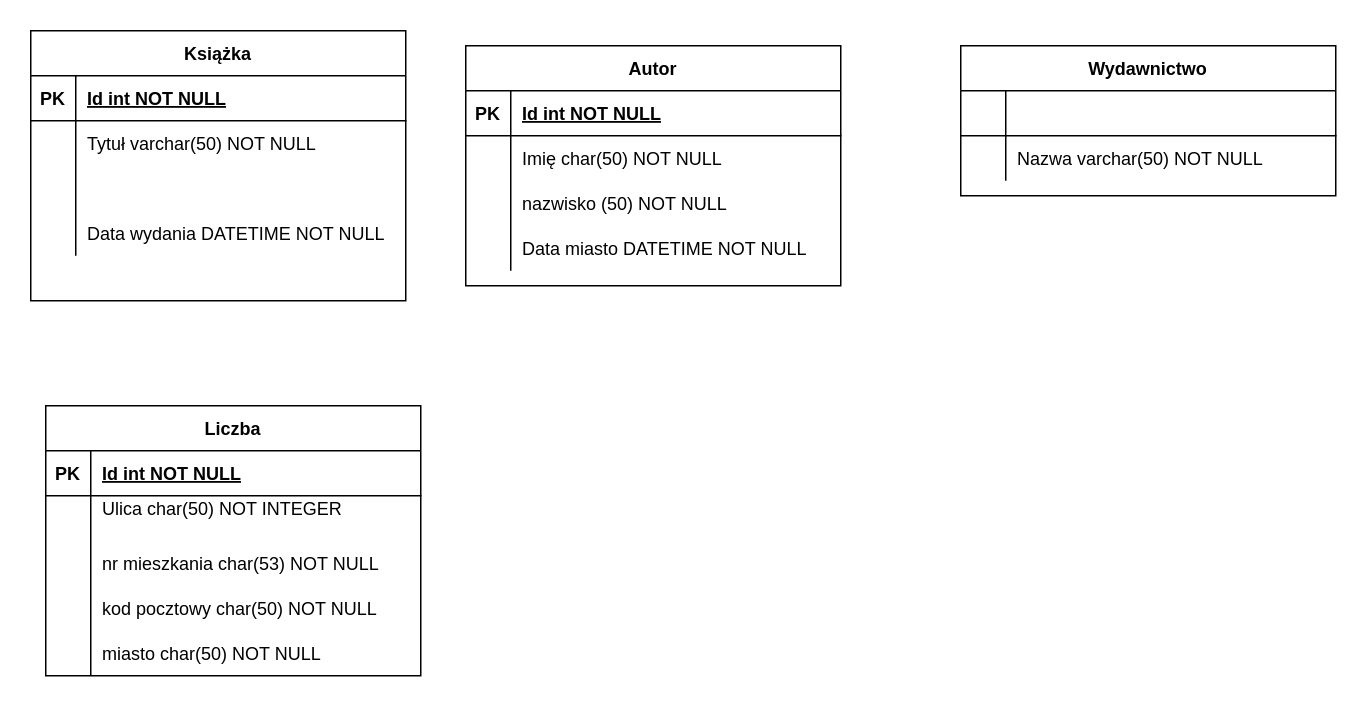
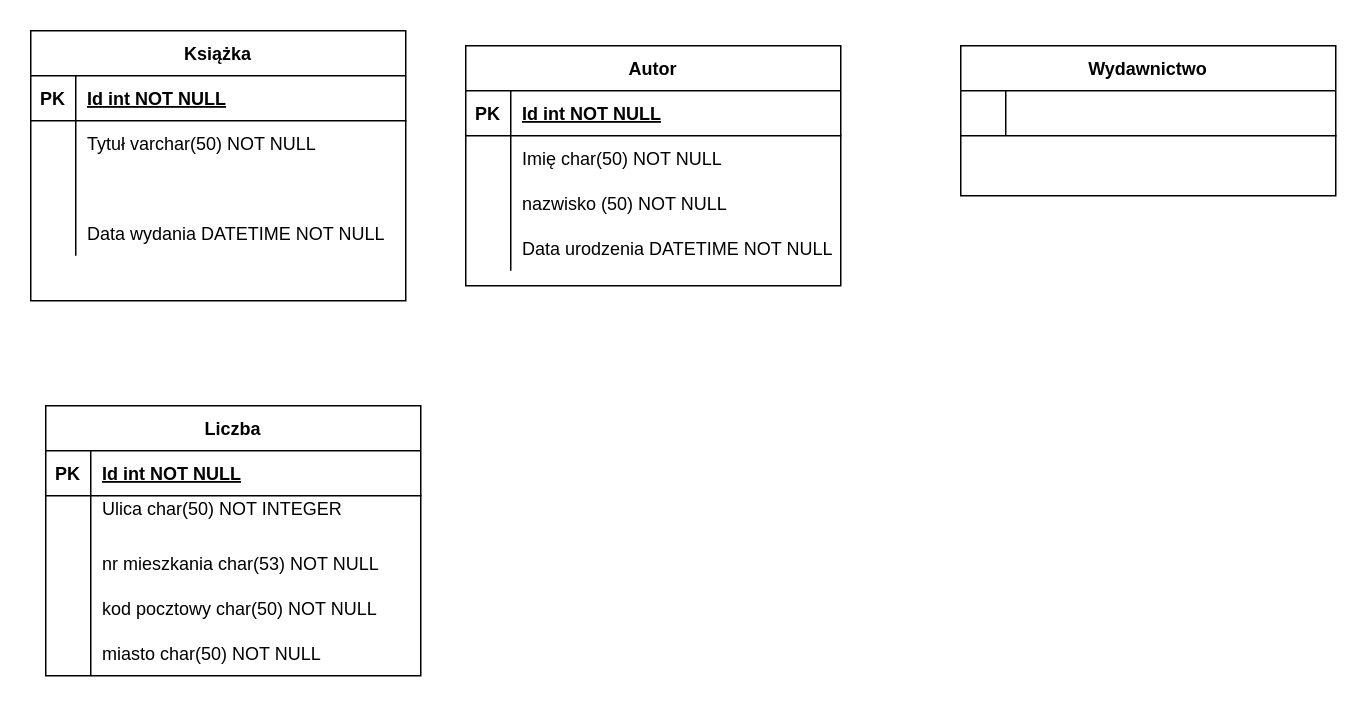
- <mxCell id="21" value="Nazwa varchar(50) NOT NULL" style="shape=partialRectangle;overflow=hidden;connectable=0;fillColor=none;top=0;left=0;bottom=0;right=0;align=left;spacingLeft=6;" vertex="1" parent="19"><mxGeometry x="30" width="220" height="30" as="geometry"><mxRectangle width="220" height="30" as="alternateBounds" /></mxGeometry></mxCell>
- <mxCell id="14" value="Data miasto DATETIME NOT NULL" style="shape=partialRectangle;overflow=hidden;connectable=0;fillColor=none;top=0;left=0;bottom=0;right=0;align=left;spacingLeft=6;" vertex="1" parent="12"><mxGeometry x="30" width="220" height="30" as="geometry"><mxRectangle width="220" height="30" as="alternateBounds" /></mxGeometry></mxCell>
+ <mxCell id="14" value="Data urodzenia DATETIME NOT NULL" style="shape=partialRectangle;overflow=hidden;connectable=0;fillColor=none;top=0;left=0;bottom=0;right=0;align=left;spacingLeft=6;" vertex="1" parent="12"><mxGeometry x="30" width="220" height="30" as="geometry"><mxRectangle width="220" height="30" as="alternateBounds" /></mxGeometry></mxCell>
